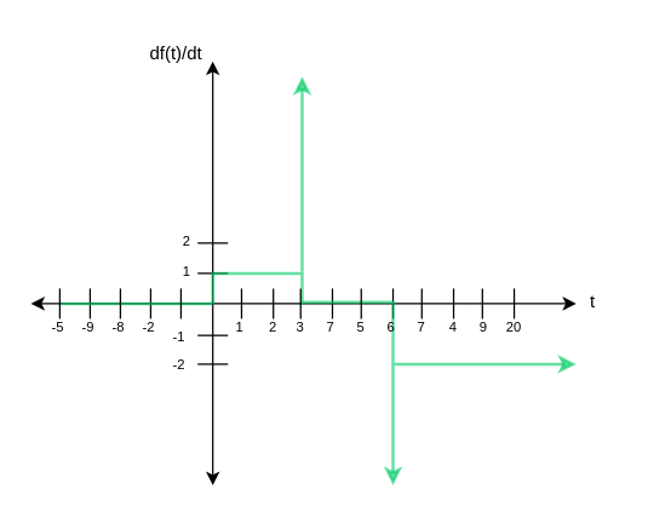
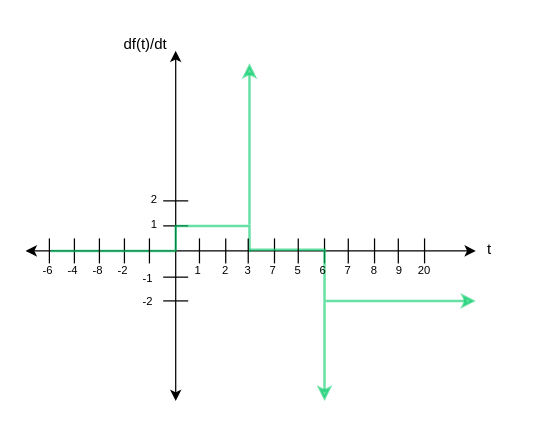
- <mxCell id="49" value="-5" style="text;html=1;strokeColor=none;fillColor=none;align=center;verticalAlign=middle;whiteSpace=wrap;rounded=0;fontSize=9;" vertex="1" parent="1"><mxGeometry x="28" y="206" width="20" height="20" as="geometry" /></mxCell>
+ <mxCell id="49" value="-6" style="text;html=1;strokeColor=none;fillColor=none;align=center;verticalAlign=middle;whiteSpace=wrap;rounded=0;fontSize=9;" vertex="1" parent="1"><mxGeometry x="28" y="206" width="20" height="20" as="geometry" /></mxCell>
- <mxCell id="48" value="-9" style="text;html=1;strokeColor=none;fillColor=none;align=center;verticalAlign=middle;whiteSpace=wrap;rounded=0;fontSize=9;" vertex="1" parent="1"><mxGeometry x="48" y="206" width="20" height="20" as="geometry" /></mxCell>
+ <mxCell id="48" value="-4" style="text;html=1;strokeColor=none;fillColor=none;align=center;verticalAlign=middle;whiteSpace=wrap;rounded=0;fontSize=9;" vertex="1" parent="1"><mxGeometry x="48" y="206" width="20" height="20" as="geometry" /></mxCell>
- <mxCell id="42" value="4" style="text;html=1;strokeColor=none;fillColor=none;align=center;verticalAlign=middle;whiteSpace=wrap;rounded=0;fontSize=9;" vertex="1" parent="1"><mxGeometry x="289" y="206" width="20" height="20" as="geometry" /></mxCell>
+ <mxCell id="42" value="8" style="text;html=1;strokeColor=none;fillColor=none;align=center;verticalAlign=middle;whiteSpace=wrap;rounded=0;fontSize=9;" vertex="1" parent="1"><mxGeometry x="289" y="206" width="20" height="20" as="geometry" /></mxCell>
